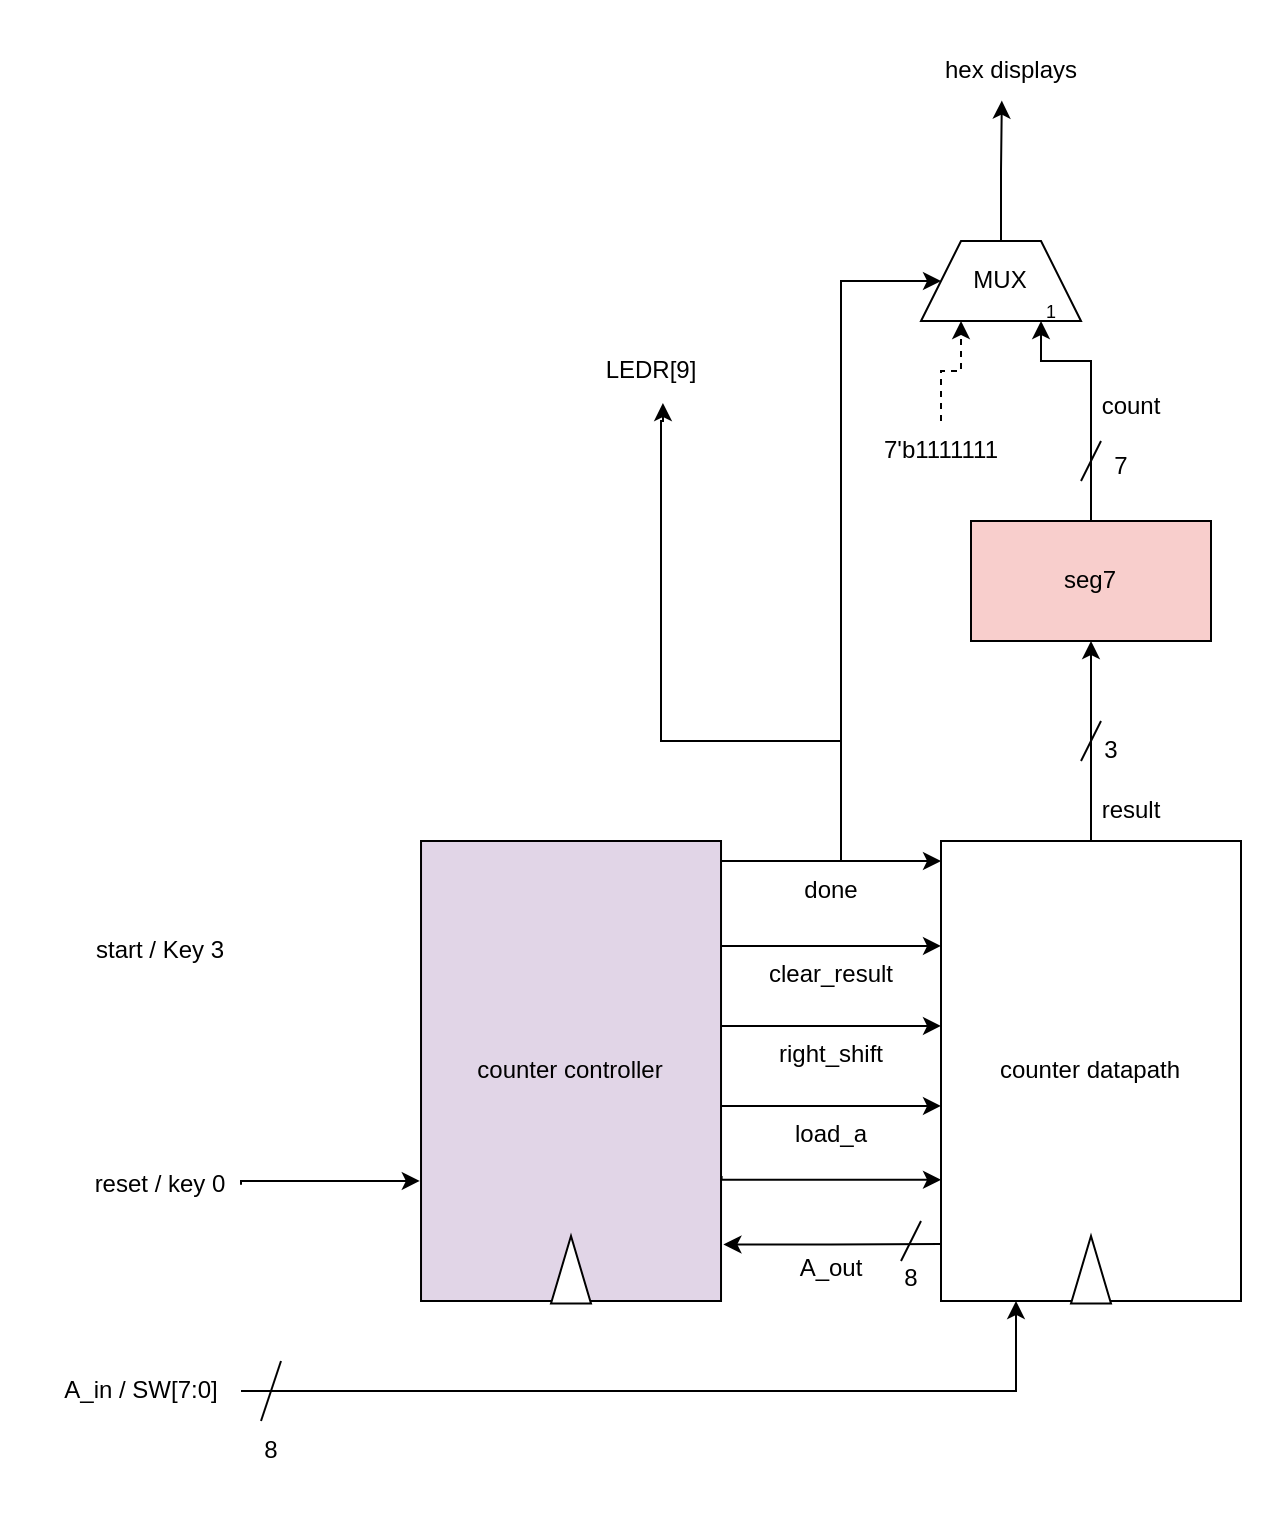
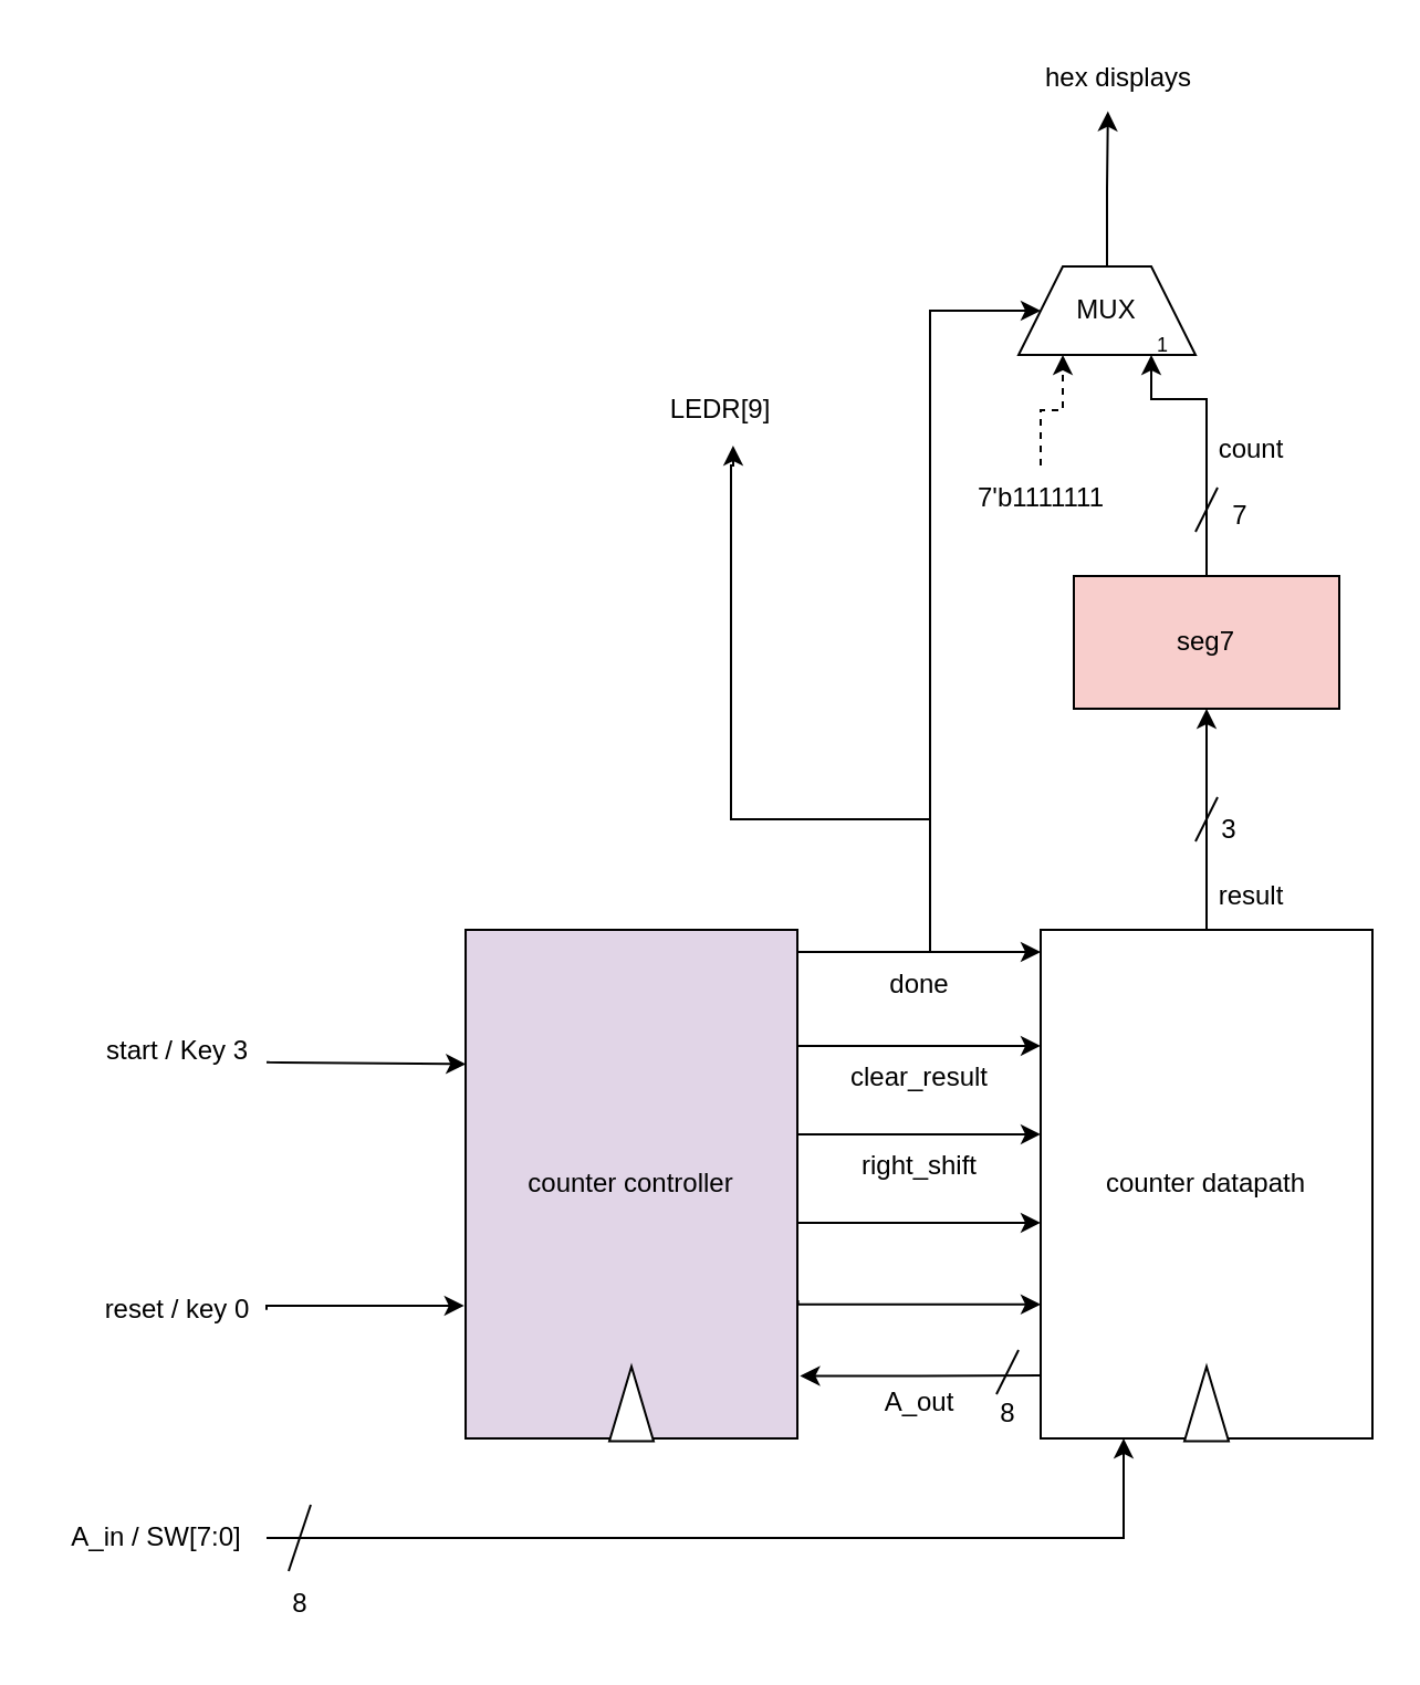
+ <mxCell id="11" style="edgeStyle=orthogonalEdgeStyle;rounded=0;orthogonalLoop=1;jettySize=auto;html=1;entryX=0.001;entryY=0.264;entryDx=0;entryDy=0;endArrow=classic;endFill=1;entryPerimeter=0;exitX=1.017;exitY=0.662;exitDx=0;exitDy=0;exitPerimeter=0;" parent="1" source="12" target="8" edge="1"><mxGeometry relative="1" as="geometry"><mxPoint x="120" y="473.75" as="sourcePoint" /><mxPoint x="210" y="476.25" as="targetPoint" /><Array as="points"><mxPoint x="120" y="480" /></Array></mxGeometry></mxCell>
- <mxCell id="15" value="load_a" style="text;html=1;align=center;verticalAlign=middle;resizable=0;points=[];autosize=1;strokeColor=none;fillColor=none;" parent="1" vertex="1"><mxGeometry x="385.01" y="552.47" width="60" height="30" as="geometry" /></mxCell>
